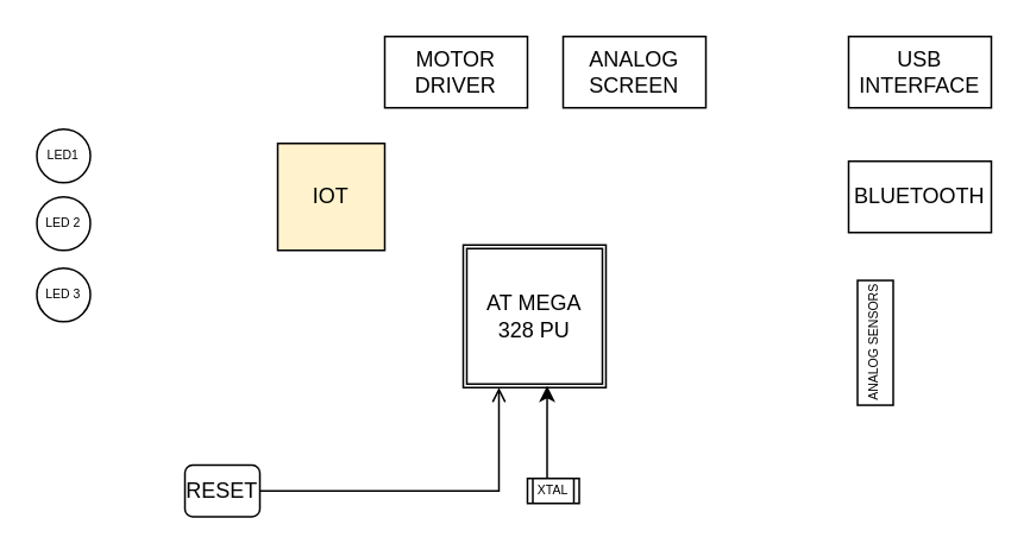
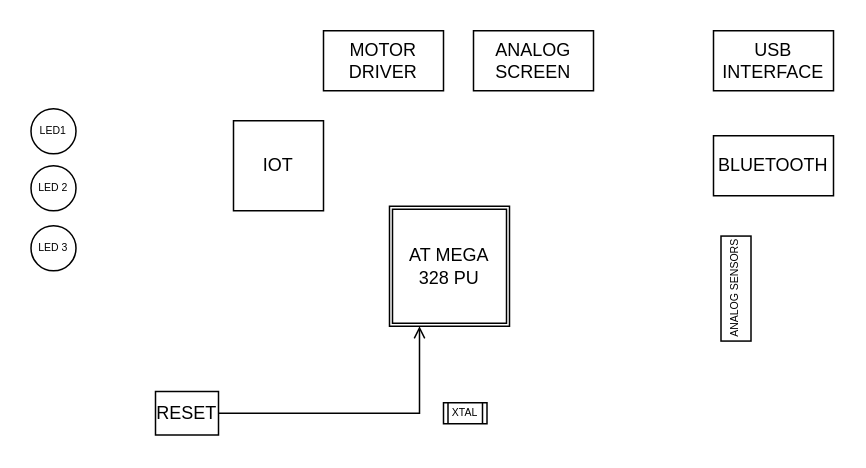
- <mxCell id="7" value="IOT" style="rounded=0;whiteSpace=wrap;html=1;fillColor=#fff2cc;" vertex="1" parent="1"><mxGeometry x="155" y="80" width="60" height="60" as="geometry" /></mxCell>
+ <mxCell id="7" value="IOT" style="rounded=0;whiteSpace=wrap;html=1;" vertex="1" parent="1"><mxGeometry x="155" y="80" width="60" height="60" as="geometry" /></mxCell>
- <mxCell id="14" style="edgeStyle=orthogonalEdgeStyle;rounded=0;orthogonalLoop=1;jettySize=auto;html=1;entryX=0.588;entryY=0.988;entryDx=0;entryDy=0;entryPerimeter=0;fontSize=7;" edge="1" parent="1" source="15" target="6"><mxGeometry relative="1" as="geometry"><Array as="points"><mxPoint x="306" y="233" /><mxPoint x="306" y="233" /></Array></mxGeometry></mxCell>
- <mxCell id="9" value="RESET" style="whiteSpace=wrap;html=1;shadow=0;glass=0;comic=0;gradientColor=none;rounded=1;" vertex="1" parent="1"><mxGeometry x="103" y="260.5" width="42" height="29" as="geometry" /></mxCell>
+ <mxCell id="9" value="RESET" style="rounded=0;whiteSpace=wrap;html=1;shadow=0;glass=0;comic=0;gradientColor=none;" vertex="1" parent="1"><mxGeometry x="103" y="260.5" width="42" height="29" as="geometry" /></mxCell>
